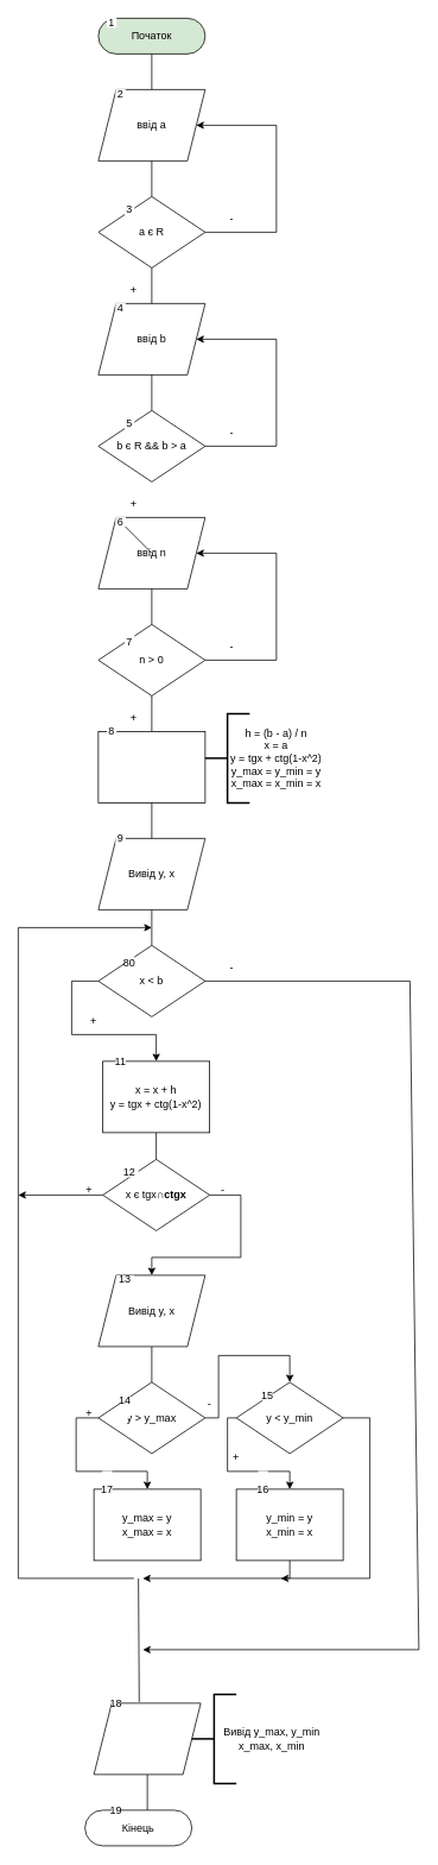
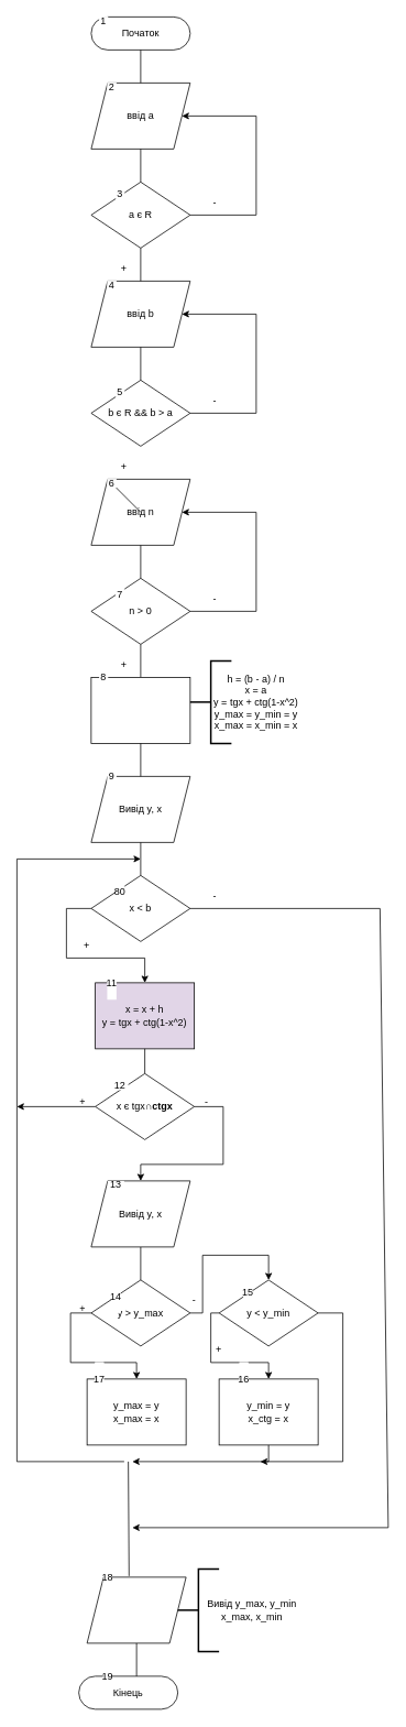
- <mxCell id="2" value="Початок" style="rounded=1;whiteSpace=wrap;html=1;arcSize=50;fillColor=#d5e8d4;" parent="1" vertex="1"><mxGeometry x="110" y="20" width="120" height="40" as="geometry" /></mxCell>
+ <mxCell id="2" value="Початок" style="rounded=1;whiteSpace=wrap;html=1;arcSize=50;" parent="1" vertex="1"><mxGeometry x="110" y="20" width="120" height="40" as="geometry" /></mxCell>
- <mxCell id="39" value="&lt;div&gt;x = x + h&lt;br&gt;&lt;/div&gt;&lt;div&gt;y = tgx + ctg(1-x^2)&lt;/div&gt;" style="rounded=0;whiteSpace=wrap;html=1;" parent="1" vertex="1"><mxGeometry x="115" y="1190" width="120" height="80" as="geometry" /></mxCell>
+ <mxCell id="39" value="&lt;div&gt;x = x + h&lt;br&gt;&lt;/div&gt;&lt;div&gt;y = tgx + ctg(1-x^2)&lt;/div&gt;" style="rounded=0;whiteSpace=wrap;html=1;fillColor=#e1d5e7;" parent="1" vertex="1"><mxGeometry x="115" y="1190" width="120" height="80" as="geometry" /></mxCell>
- <mxCell id="45" value="&lt;div&gt;y_min = y&lt;/div&gt;&lt;div&gt;x_min = x&lt;br&gt;&lt;/div&gt;" style="rounded=0;whiteSpace=wrap;html=1;fillColor=default;" parent="1" vertex="1"><mxGeometry x="265" y="1670" width="120" height="80" as="geometry" /></mxCell>
+ <mxCell id="45" value="&lt;div&gt;y_min = y&lt;/div&gt;&lt;div&gt;x_ctg = x&lt;br&gt;&lt;/div&gt;" style="rounded=0;whiteSpace=wrap;html=1;fillColor=default;" parent="1" vertex="1"><mxGeometry x="265" y="1670" width="120" height="80" as="geometry" /></mxCell>
